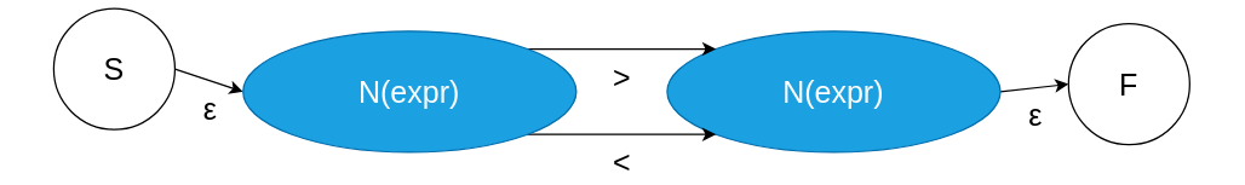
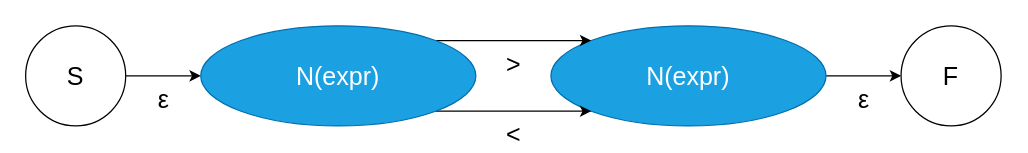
- <mxCell id="3" value="S" style="ellipse;whiteSpace=wrap;html=1;aspect=fixed;fontSize=20;" parent="1" vertex="1"><mxGeometry x="35" y="5" width="80" height="80" as="geometry" /></mxCell>
+ <mxCell id="3" value="S" style="ellipse;whiteSpace=wrap;html=1;aspect=fixed;fontSize=20;" parent="1" vertex="1"><mxGeometry x="20" y="20" width="80" height="80" as="geometry" /></mxCell>
- <mxCell id="4" value="F" style="ellipse;whiteSpace=wrap;html=1;aspect=fixed;fontSize=20;strokeColor=#000000;perimeterSpacing=0;" parent="1" vertex="1"><mxGeometry x="705" y="15" width="80" height="80" as="geometry" /></mxCell>
+ <mxCell id="4" value="F" style="ellipse;whiteSpace=wrap;html=1;aspect=fixed;fontSize=20;strokeColor=#000000;perimeterSpacing=0;" parent="1" vertex="1"><mxGeometry x="720" y="20" width="80" height="80" as="geometry" /></mxCell>
